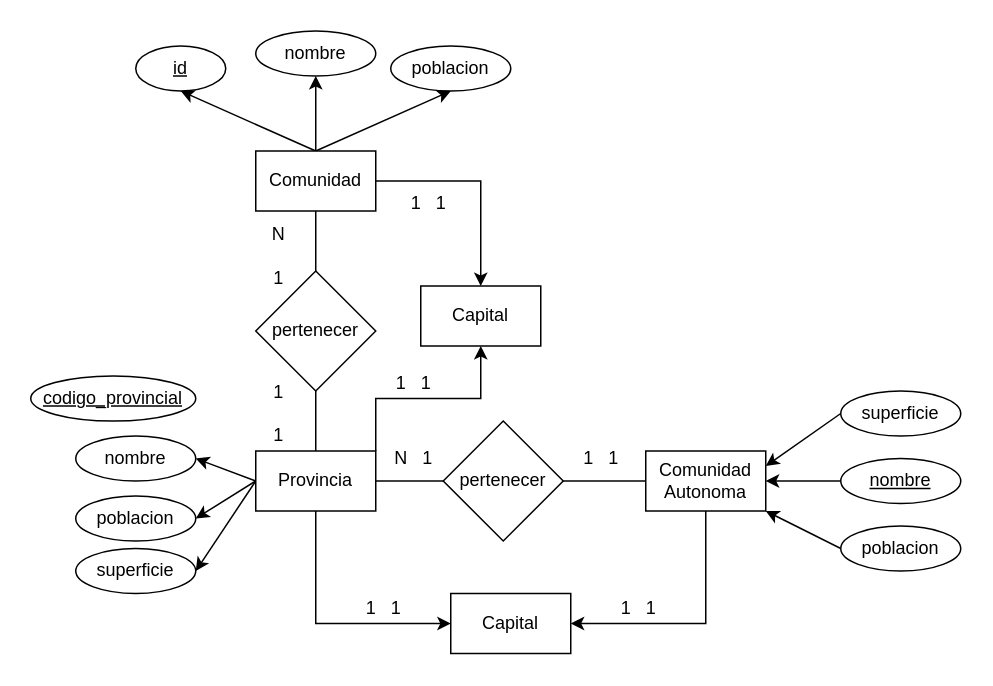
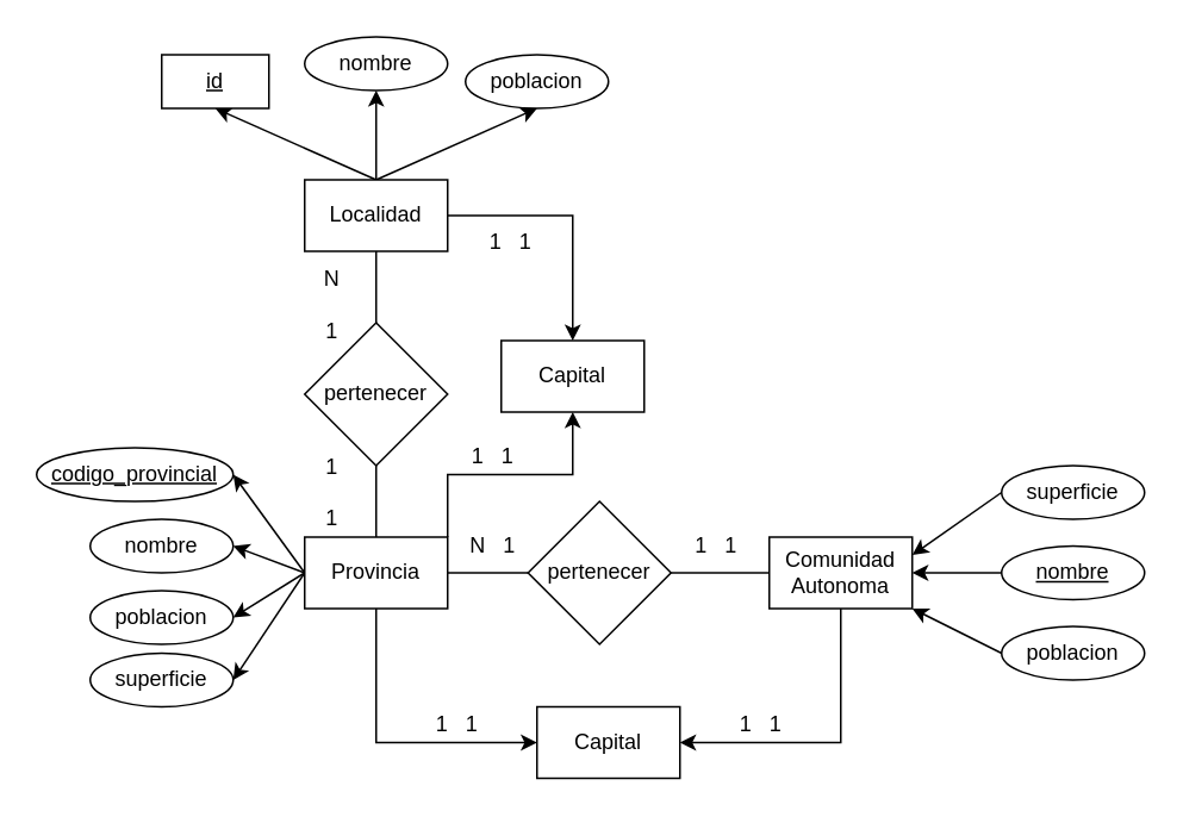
- <mxCell id="37" value="id" style="ellipse;whiteSpace=wrap;html=1;fontStyle=4" parent="1" vertex="1"><mxGeometry x="90" y="30" width="60" height="30" as="geometry" /></mxCell>
+ <mxCell id="37" value="id" style="whiteSpace=wrap;html=1;fontStyle=4;rounded=0;" parent="1" vertex="1"><mxGeometry x="90" y="30" width="60" height="30" as="geometry" /></mxCell>
- <mxCell id="6" value="Comunidad" style="rounded=0;whiteSpace=wrap;html=1;" parent="1" vertex="1"><mxGeometry x="170" y="100" width="80" height="40" as="geometry" /></mxCell>
+ <mxCell id="6" value="Localidad" style="rounded=0;whiteSpace=wrap;html=1;" parent="1" vertex="1"><mxGeometry x="170" y="100" width="80" height="40" as="geometry" /></mxCell>
+ <mxCell id="7" style="rounded=0;orthogonalLoop=1;jettySize=auto;html=1;entryX=1;entryY=0.5;entryDx=0;entryDy=0;exitX=0;exitY=0.5;exitDx=0;exitDy=0;" parent="1" source="13" target="26" edge="1"><mxGeometry relative="1" as="geometry" /></mxCell>
